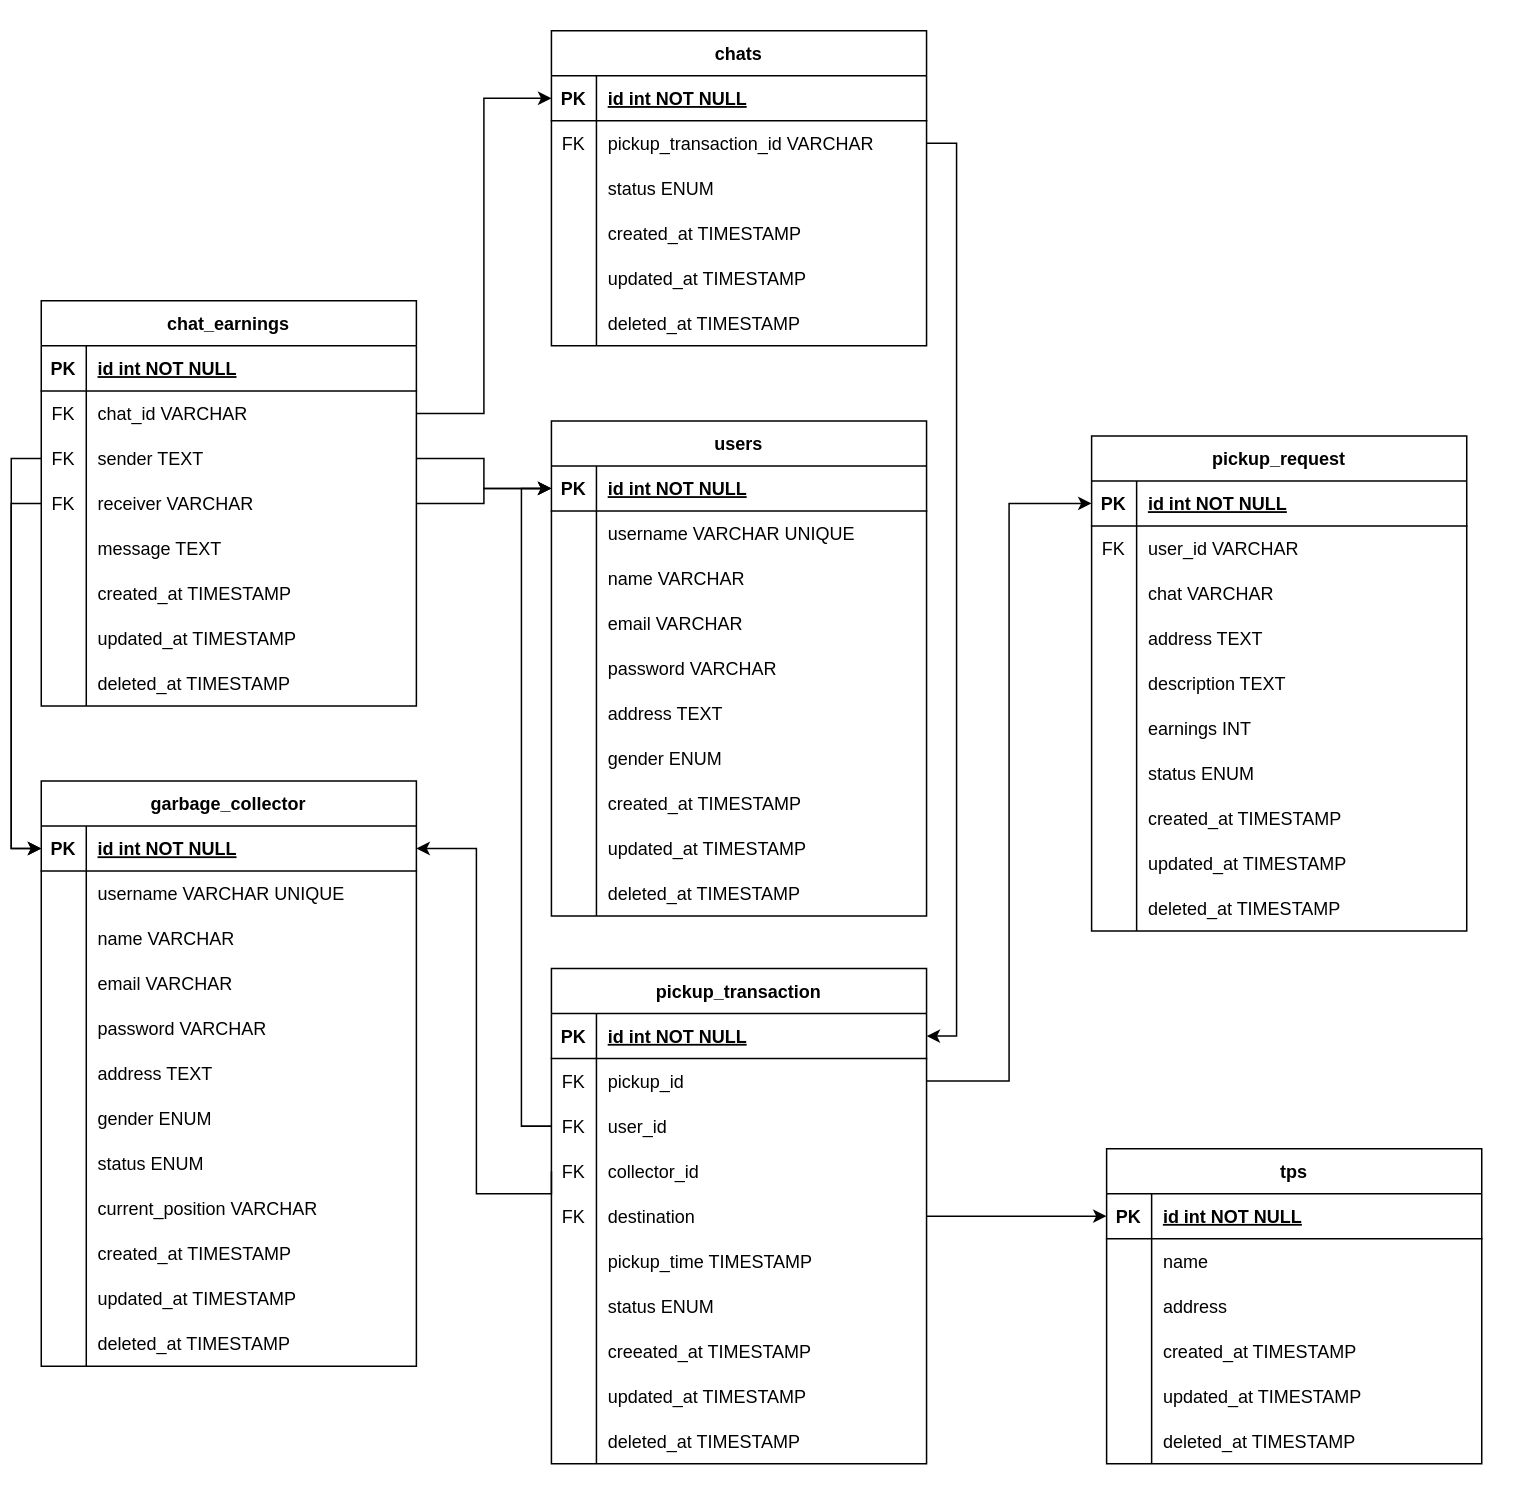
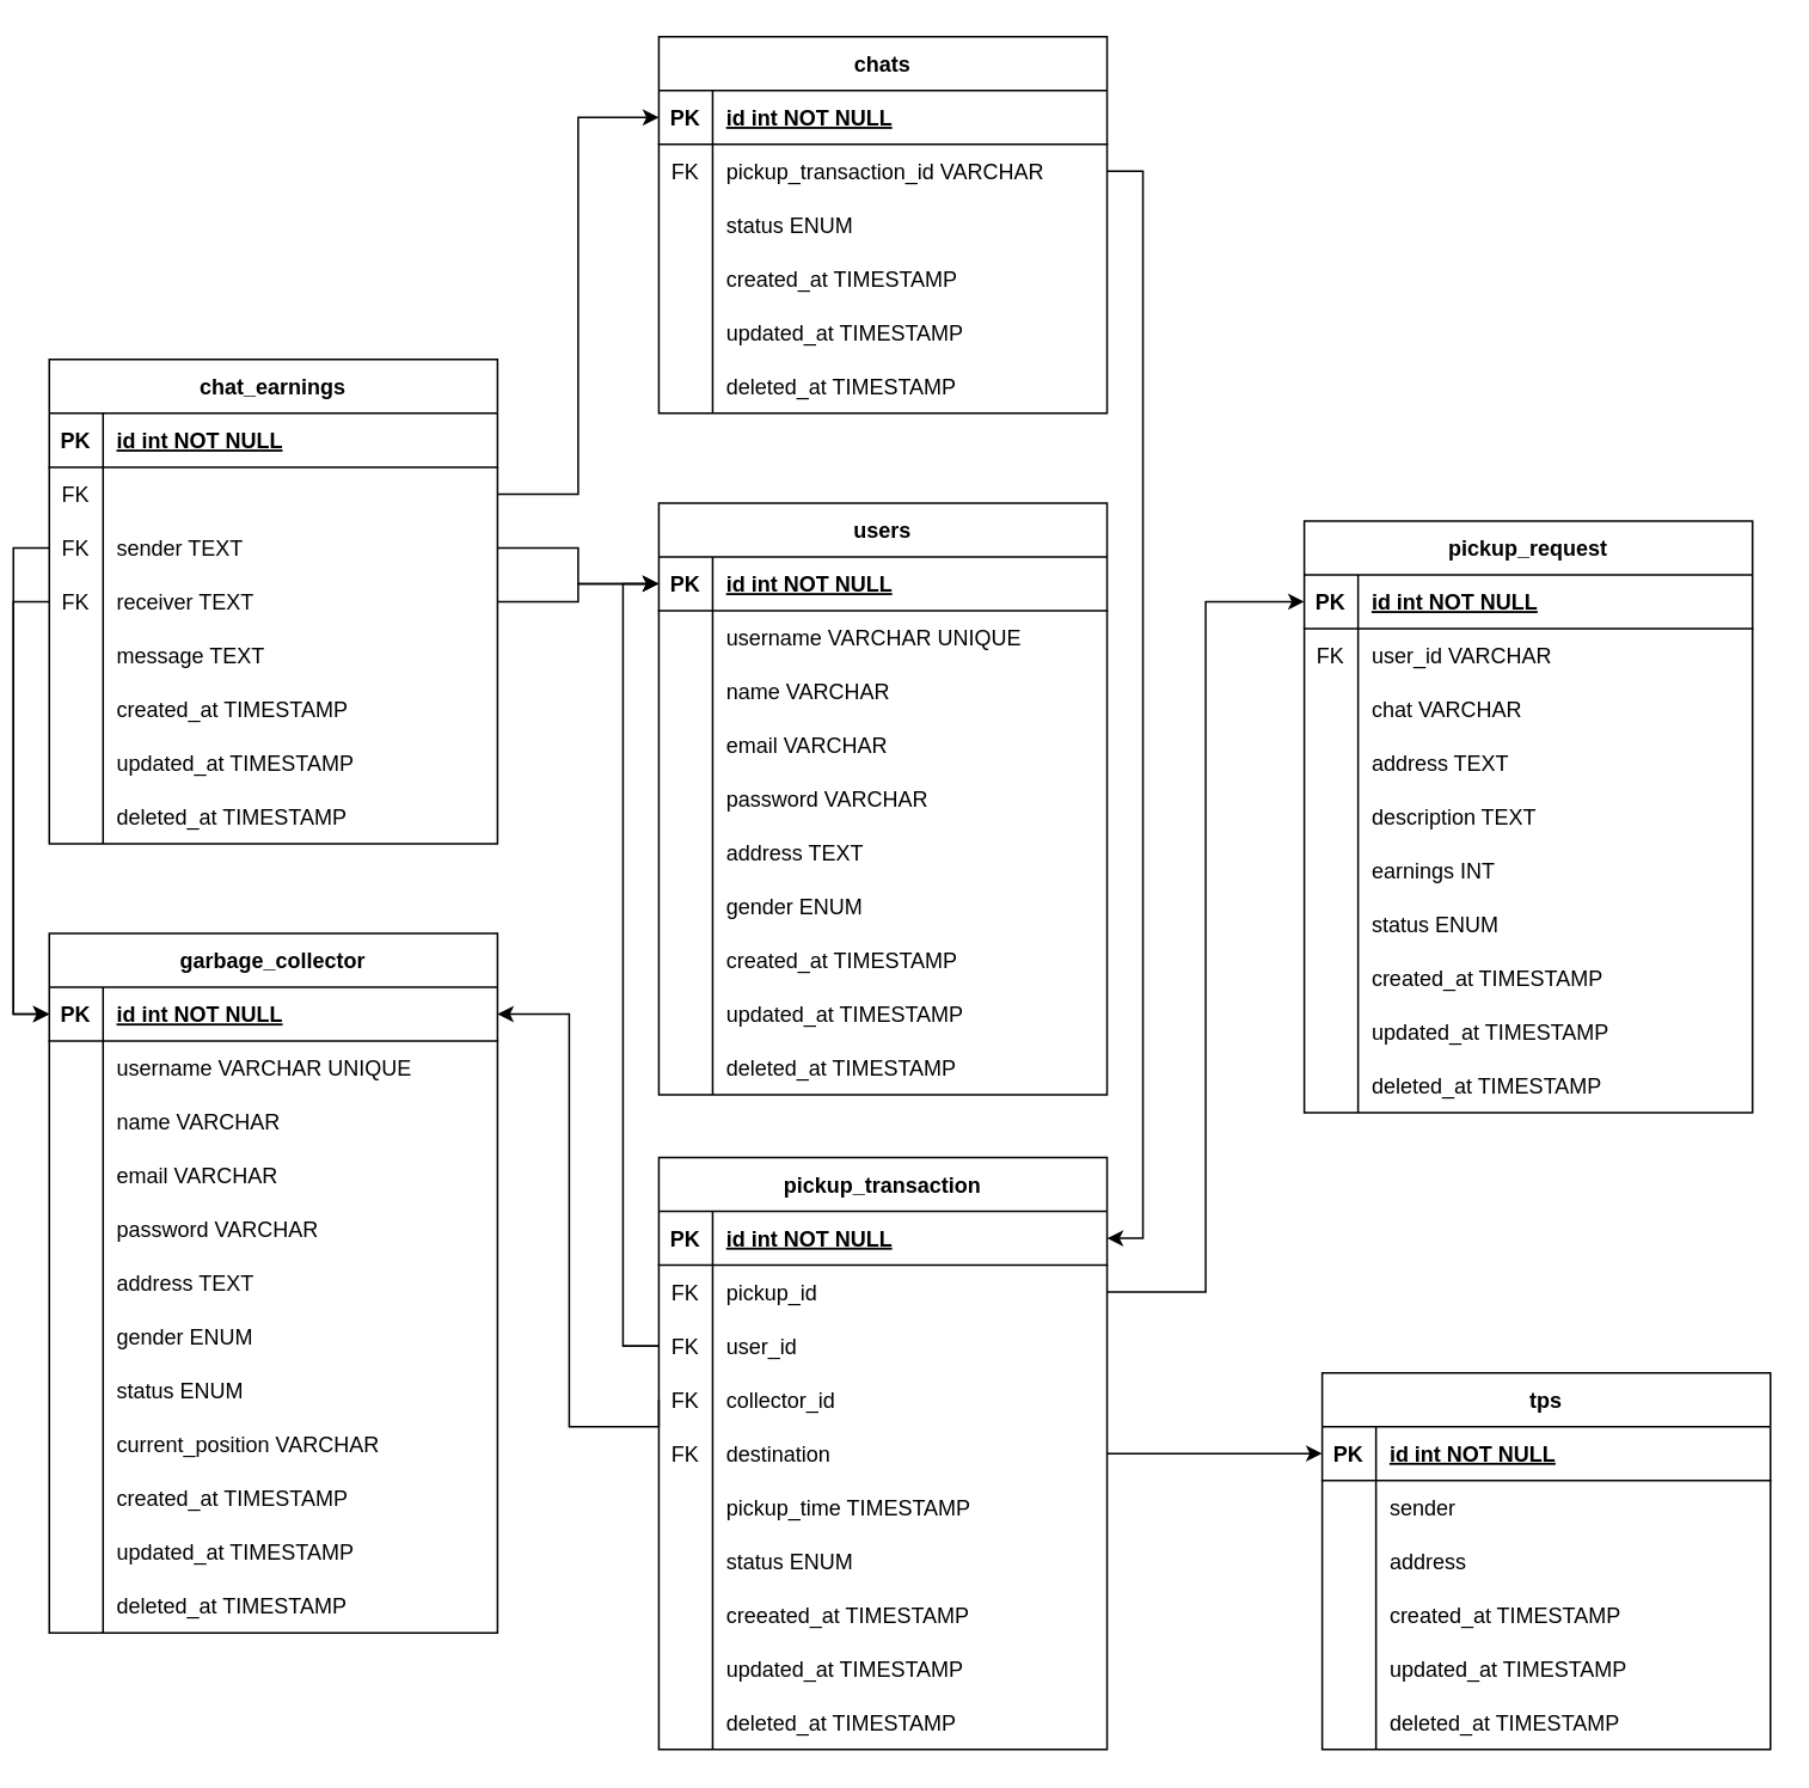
- <mxCell id="180" value="chat_id VARCHAR" style="shape=partialRectangle;overflow=hidden;connectable=0;fillColor=none;top=0;left=0;bottom=0;right=0;align=left;spacingLeft=6;" parent="178" vertex="1"><mxGeometry x="30" width="220" height="30" as="geometry"><mxRectangle width="220" height="30" as="alternateBounds" /></mxGeometry></mxCell>
- <mxCell id="186" value="receiver VARCHAR" style="shape=partialRectangle;overflow=hidden;connectable=0;fillColor=none;top=0;left=0;bottom=0;right=0;align=left;spacingLeft=6;" parent="184" vertex="1"><mxGeometry x="30" width="220" height="30" as="geometry"><mxRectangle width="220" height="30" as="alternateBounds" /></mxGeometry></mxCell>
+ <mxCell id="186" value="receiver TEXT" style="shape=partialRectangle;overflow=hidden;connectable=0;fillColor=none;top=0;left=0;bottom=0;right=0;align=left;spacingLeft=6;" parent="184" vertex="1"><mxGeometry x="30" width="220" height="30" as="geometry"><mxRectangle width="220" height="30" as="alternateBounds" /></mxGeometry></mxCell>
- <mxCell id="8" value="name" style="shape=partialRectangle;overflow=hidden;connectable=0;fillColor=none;top=0;left=0;bottom=0;right=0;align=left;spacingLeft=6;" parent="6" vertex="1"><mxGeometry x="30" width="220" height="30" as="geometry"><mxRectangle width="220" height="30" as="alternateBounds" /></mxGeometry></mxCell>
+ <mxCell id="8" value="sender" style="shape=partialRectangle;overflow=hidden;connectable=0;fillColor=none;top=0;left=0;bottom=0;right=0;align=left;spacingLeft=6;" parent="6" vertex="1"><mxGeometry x="30" width="220" height="30" as="geometry"><mxRectangle width="220" height="30" as="alternateBounds" /></mxGeometry></mxCell>
